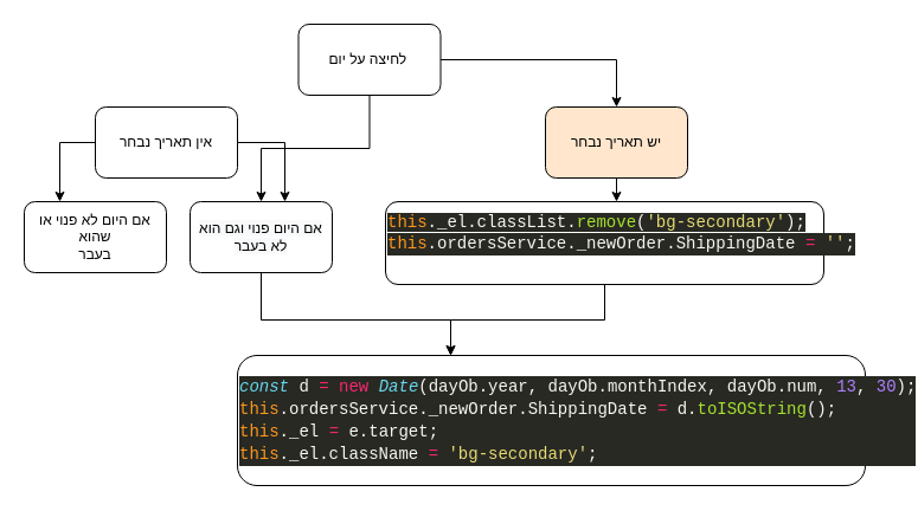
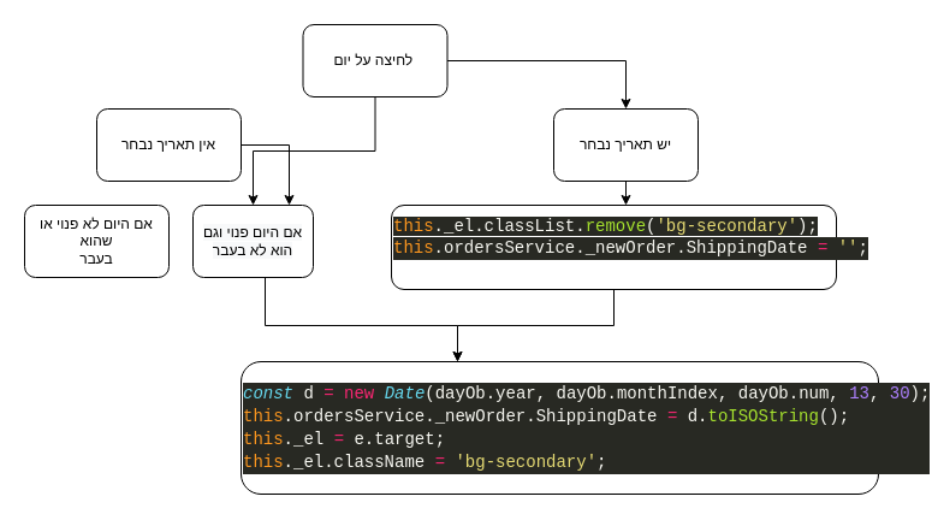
- <mxCell id="10" value="יש תאריך נבחר" style="whiteSpace=wrap;html=1;rounded=1;fillColor=#ffe6cc;" vertex="1" parent="1"><mxGeometry x="460.004" y="90" width="120" height="60" as="geometry" /></mxCell>
+ <mxCell id="10" value="יש תאריך נבחר" style="whiteSpace=wrap;html=1;rounded=1;" vertex="1" parent="1"><mxGeometry x="460.004" y="90" width="120" height="60" as="geometry" /></mxCell>
- <mxCell id="6" value="" style="edgeStyle=orthogonalEdgeStyle;rounded=0;orthogonalLoop=1;jettySize=auto;html=1;fontColor=#000000;" edge="1" parent="1" source="7" target="8"><mxGeometry relative="1" as="geometry"><Array as="points"><mxPoint x="50" y="120" /></Array></mxGeometry></mxCell>
- <mxCell id="13" value="&lt;span style=&quot;color: rgb(0 , 0 , 0) ; font-family: &amp;#34;helvetica&amp;#34; ; font-size: 12px ; font-style: normal ; font-weight: 400 ; letter-spacing: normal ; text-align: center ; text-indent: 0px ; text-transform: none ; word-spacing: 0px ; background-color: rgb(248 , 249 , 250) ; display: inline ; float: none&quot;&gt;אם היום פנוי וגם הוא לא בעבר&lt;/span&gt;" style="whiteSpace=wrap;html=1;rounded=1;" vertex="1" parent="1"><mxGeometry x="160" y="170" width="120" height="60" as="geometry" /></mxCell>
+ <mxCell id="13" value="&lt;span style=&quot;color: rgb(0 , 0 , 0) ; font-family: &amp;#34;helvetica&amp;#34; ; font-size: 12px ; font-style: normal ; font-weight: 400 ; letter-spacing: normal ; text-align: center ; text-indent: 0px ; text-transform: none ; word-spacing: 0px ; background-color: rgb(248 , 249 , 250) ; display: inline ; float: none&quot;&gt;אם היום פנוי וגם הוא לא בעבר&lt;/span&gt;" style="whiteSpace=wrap;html=1;rounded=1;" vertex="1" parent="1"><mxGeometry x="160" y="170" width="100" height="60" as="geometry" /></mxCell>
